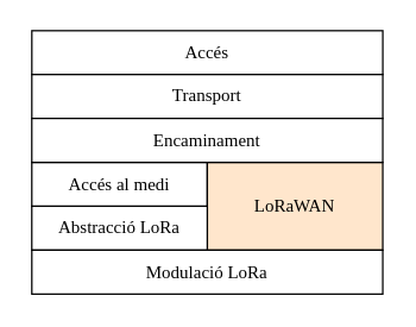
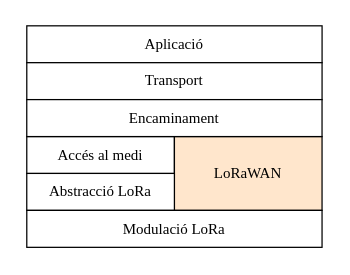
- <mxCell id="2" value="Accés" style="rounded=0;whiteSpace=wrap;html=1;fontFamily=Computer Modern;" parent="1" vertex="1"><mxGeometry x="20.94" y="20.16" width="236.22" height="29.49" as="geometry" /></mxCell>
+ <mxCell id="2" value="Aplicació" style="rounded=0;whiteSpace=wrap;html=1;fontFamily=Computer Modern;" parent="1" vertex="1"><mxGeometry x="20.94" y="20.16" width="236.22" height="29.49" as="geometry" /></mxCell>
